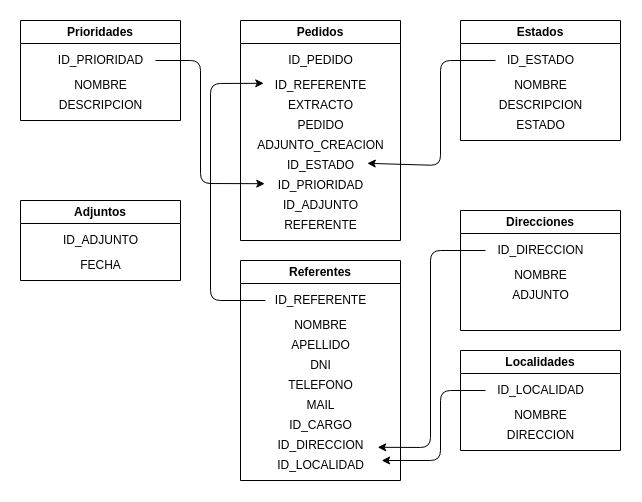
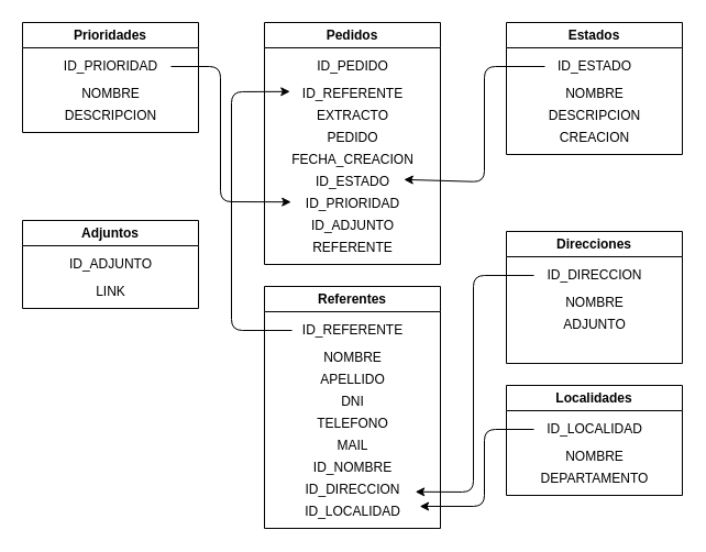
- <mxCell id="16" value="ESTADO" style="text;html=1;align=center;verticalAlign=middle;resizable=0;points=[];autosize=1;strokeColor=none;fillColor=none;" parent="12" vertex="1"><mxGeometry x="45" y="90" width="70" height="30" as="geometry" /></mxCell>
+ <mxCell id="16" value="CREACION" style="text;html=1;align=center;verticalAlign=middle;resizable=0;points=[];autosize=1;strokeColor=none;fillColor=none;" parent="12" vertex="1"><mxGeometry x="45" y="90" width="70" height="30" as="geometry" /></mxCell>
- <mxCell id="7" value="ADJUNTO_CREACION" style="text;html=1;align=center;verticalAlign=middle;resizable=0;points=[];autosize=1;strokeColor=none;fillColor=none;" parent="2" vertex="1"><mxGeometry x="15" y="110" width="130" height="30" as="geometry" /></mxCell>
+ <mxCell id="7" value="FECHA_CREACION" style="text;html=1;align=center;verticalAlign=middle;resizable=0;points=[];autosize=1;strokeColor=none;fillColor=none;" parent="2" vertex="1"><mxGeometry x="15" y="110" width="130" height="30" as="geometry" /></mxCell>
- <mxCell id="46" value="FECHA" style="text;html=1;align=center;verticalAlign=middle;resizable=0;points=[];autosize=1;strokeColor=none;fillColor=none;" vertex="1" parent="44"><mxGeometry x="55" y="50" width="50" height="30" as="geometry" /></mxCell>
+ <mxCell id="46" value="LINK" style="text;html=1;align=center;verticalAlign=middle;resizable=0;points=[];autosize=1;strokeColor=none;fillColor=none;" vertex="1" parent="44"><mxGeometry x="55" y="50" width="50" height="30" as="geometry" /></mxCell>
- <mxCell id="28" value="ID_CARGO" style="text;html=1;align=center;verticalAlign=middle;resizable=0;points=[];autosize=1;strokeColor=none;fillColor=none;" parent="21" vertex="1"><mxGeometry x="35" y="150" width="90" height="30" as="geometry" /></mxCell>
+ <mxCell id="28" value="ID_NOMBRE" style="text;html=1;align=center;verticalAlign=middle;resizable=0;points=[];autosize=1;strokeColor=none;fillColor=none;" parent="21" vertex="1"><mxGeometry x="35" y="150" width="90" height="30" as="geometry" /></mxCell>
- <mxCell id="34" value="DIRECCION" style="text;html=1;align=center;verticalAlign=middle;resizable=0;points=[];autosize=1;strokeColor=none;fillColor=none;" parent="31" vertex="1"><mxGeometry x="20" y="70" width="120" height="30" as="geometry" /></mxCell>
+ <mxCell id="34" value="DEPARTAMENTO" style="text;html=1;align=center;verticalAlign=middle;resizable=0;points=[];autosize=1;strokeColor=none;fillColor=none;" parent="31" vertex="1"><mxGeometry x="20" y="70" width="120" height="30" as="geometry" /></mxCell>
